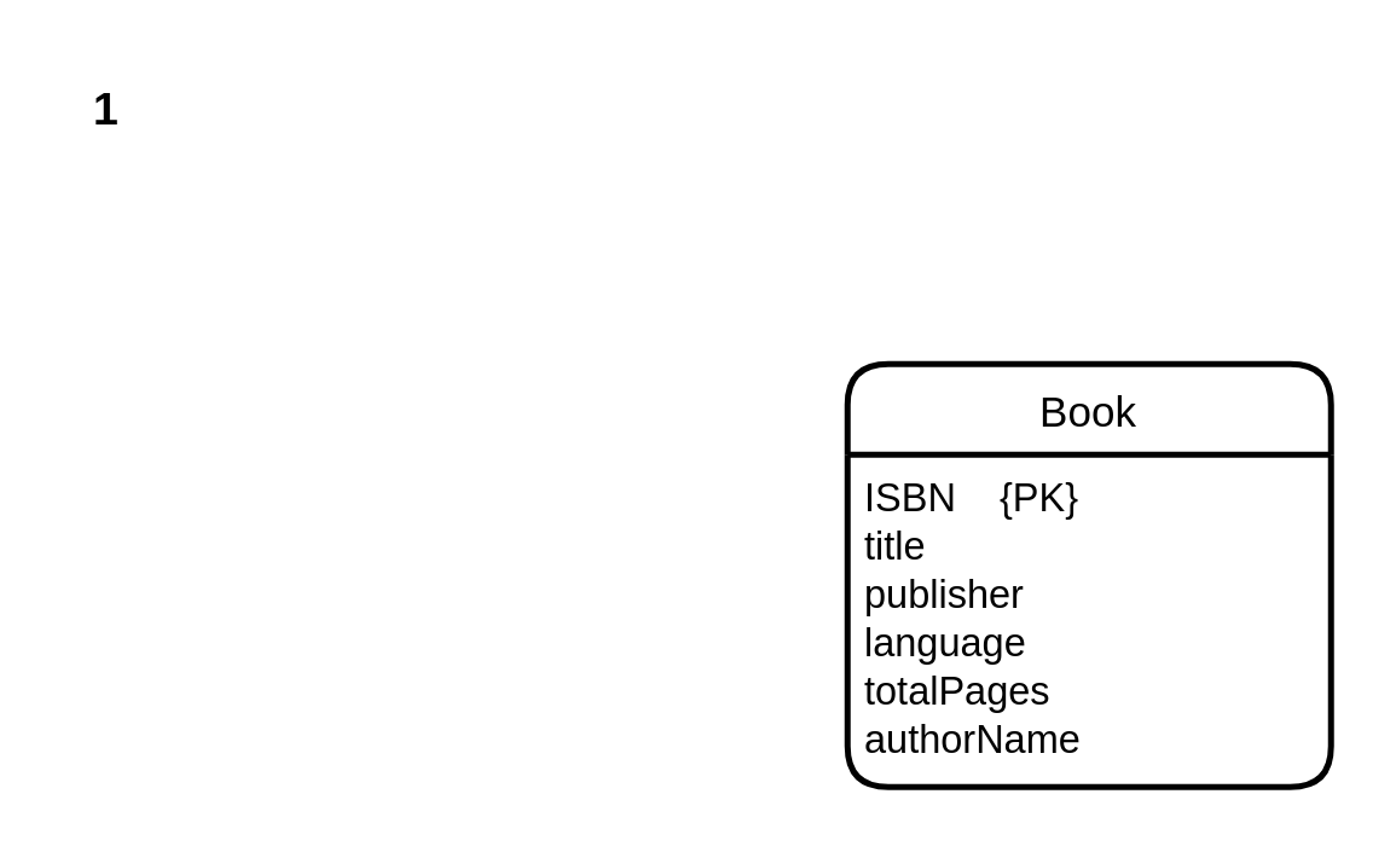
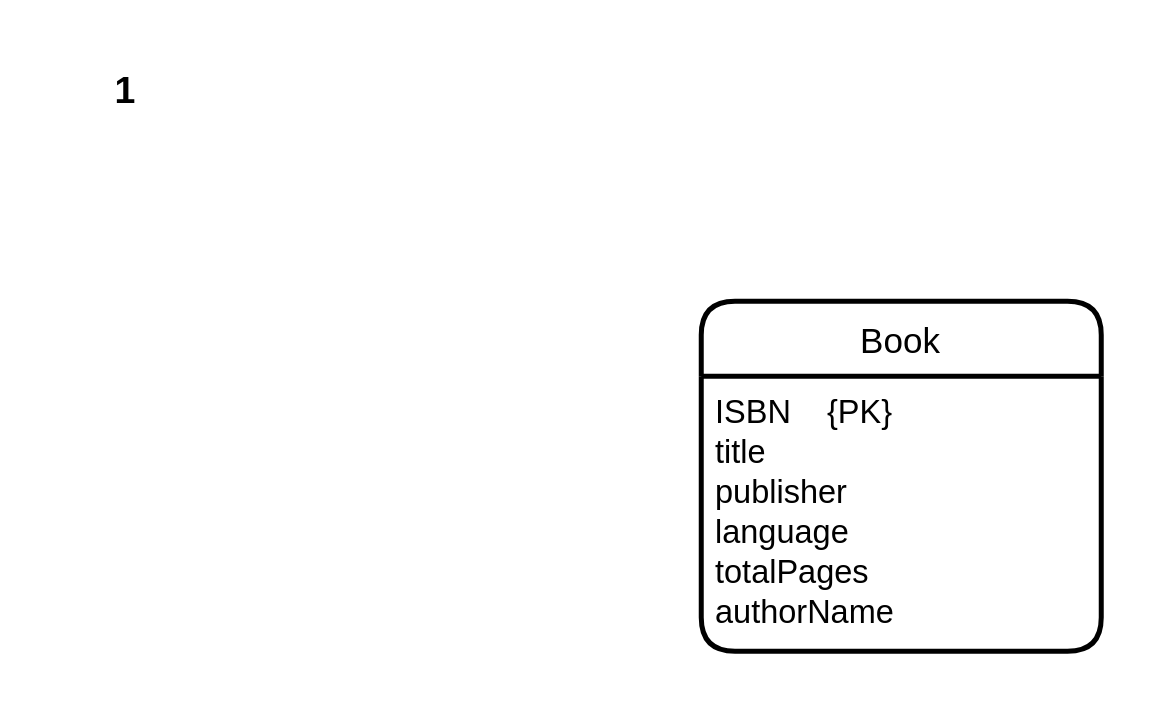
- <mxCell id="4" value="&lt;font style=&quot;font-size: 15px;&quot;&gt;&lt;b&gt;1&lt;/b&gt;&lt;/font&gt;" style="text;html=1;strokeColor=none;fillColor=none;align=center;verticalAlign=middle;whiteSpace=wrap;rounded=0;fontSize=13;" vertex="1" parent="1"><mxGeometry x="5" y="20" width="60" height="30" as="geometry" /></mxCell>
+ <mxCell id="4" value="&lt;font style=&quot;font-size: 15px;&quot;&gt;&lt;b&gt;1&lt;/b&gt;&lt;/font&gt;" style="text;html=1;strokeColor=none;fillColor=none;align=center;verticalAlign=middle;whiteSpace=wrap;rounded=0;fontSize=13;" vertex="1" parent="1"><mxGeometry x="20" y="20" width="60" height="30" as="geometry" /></mxCell>
